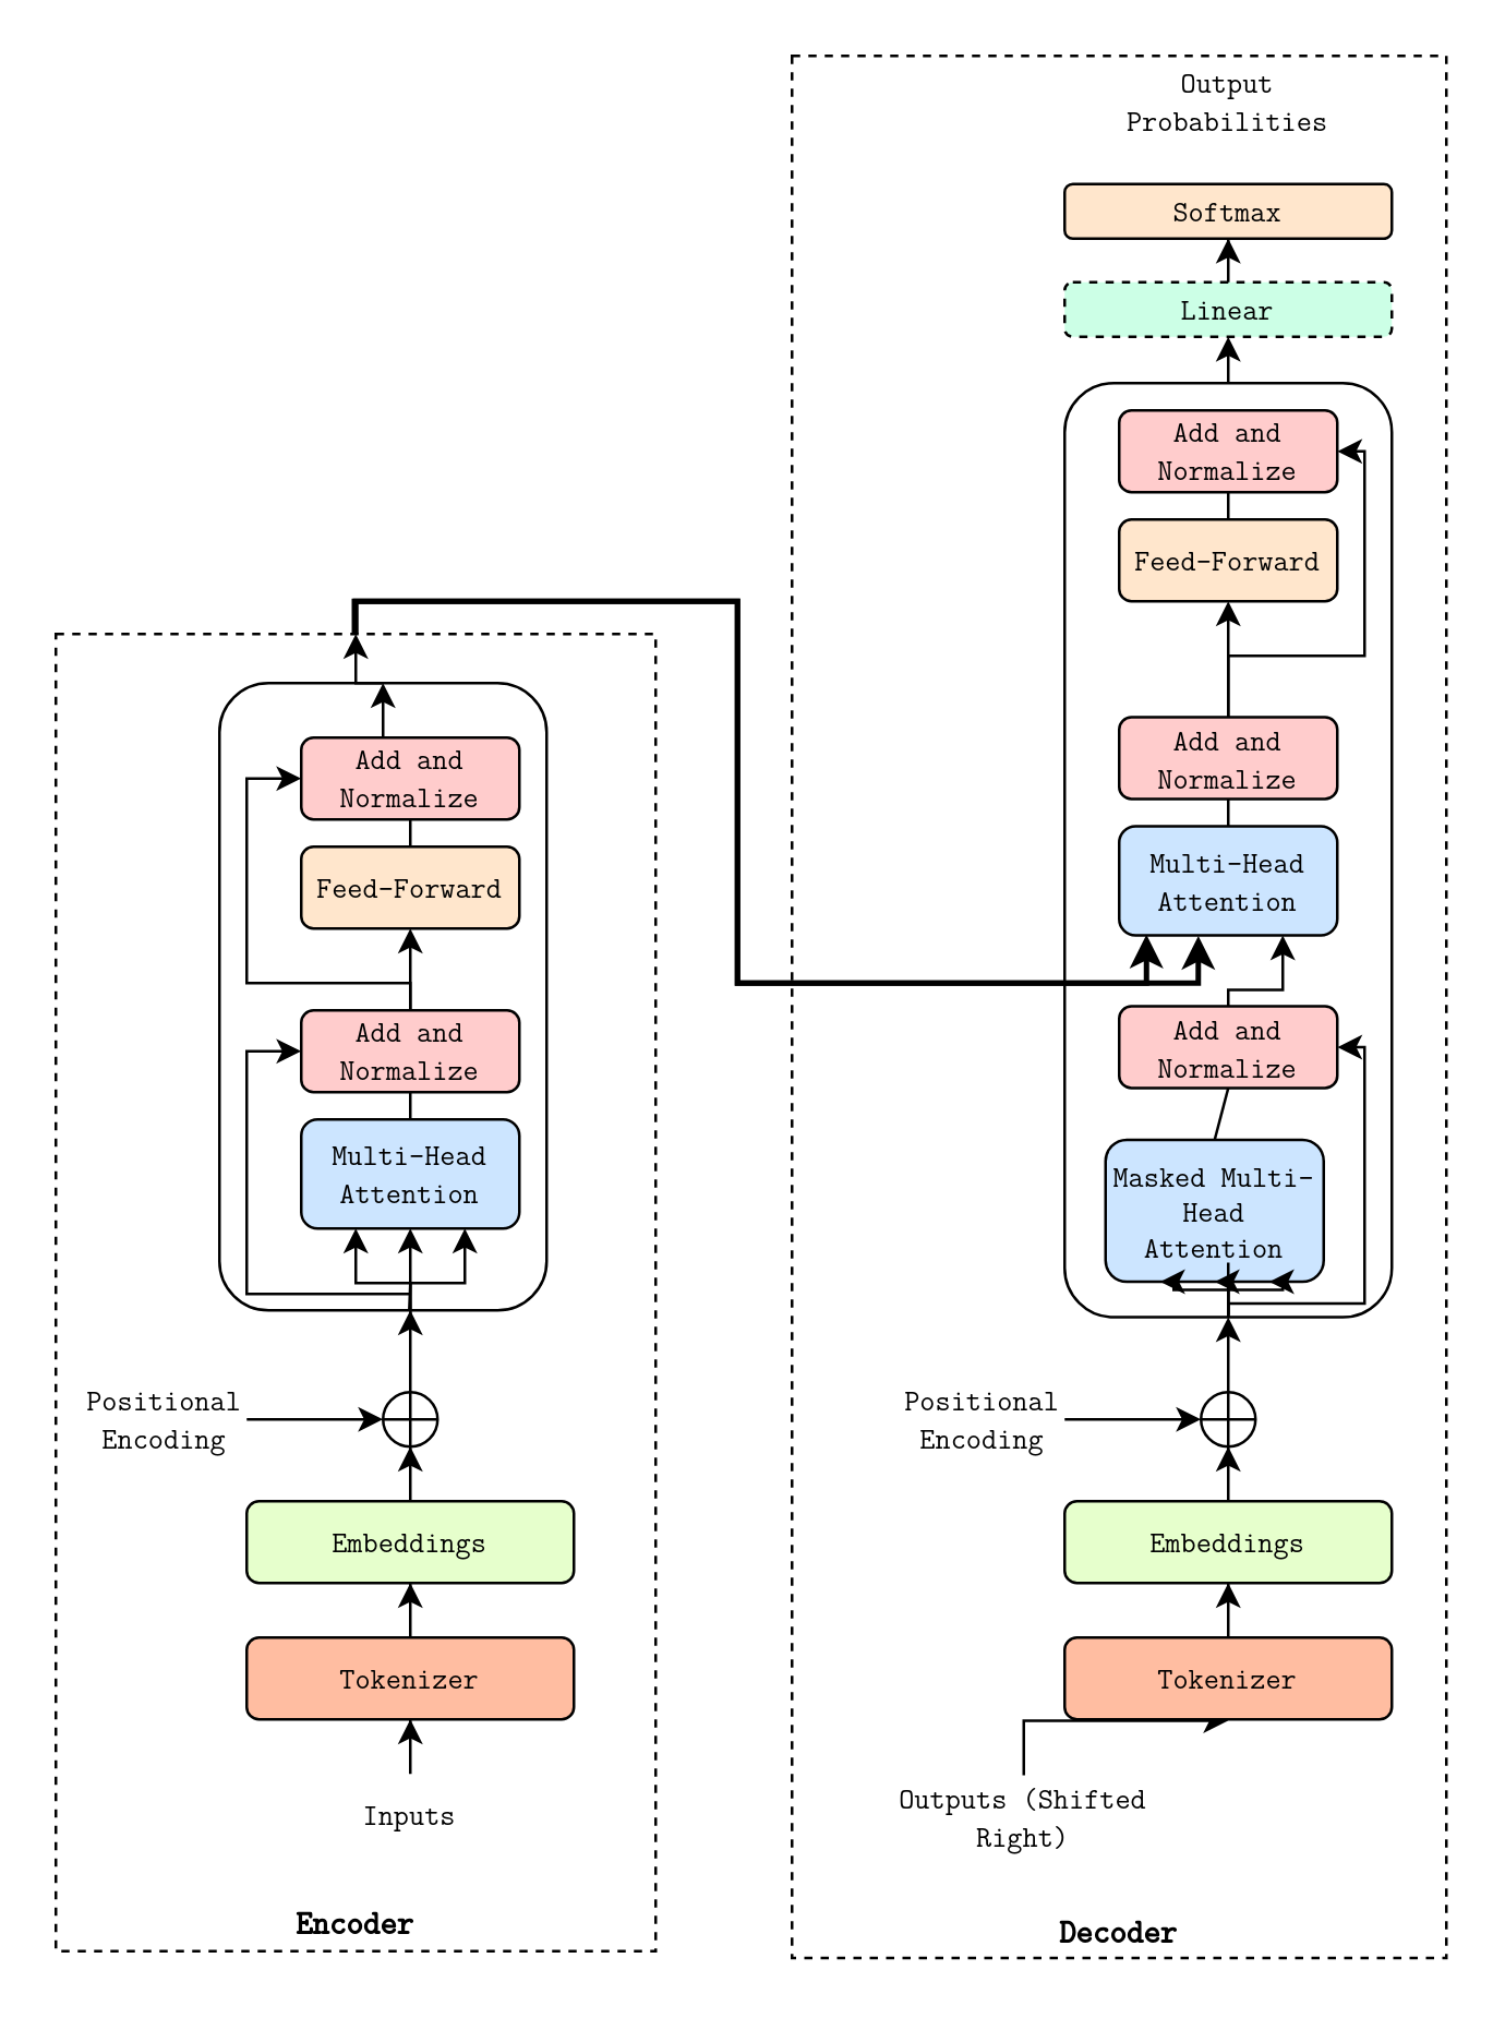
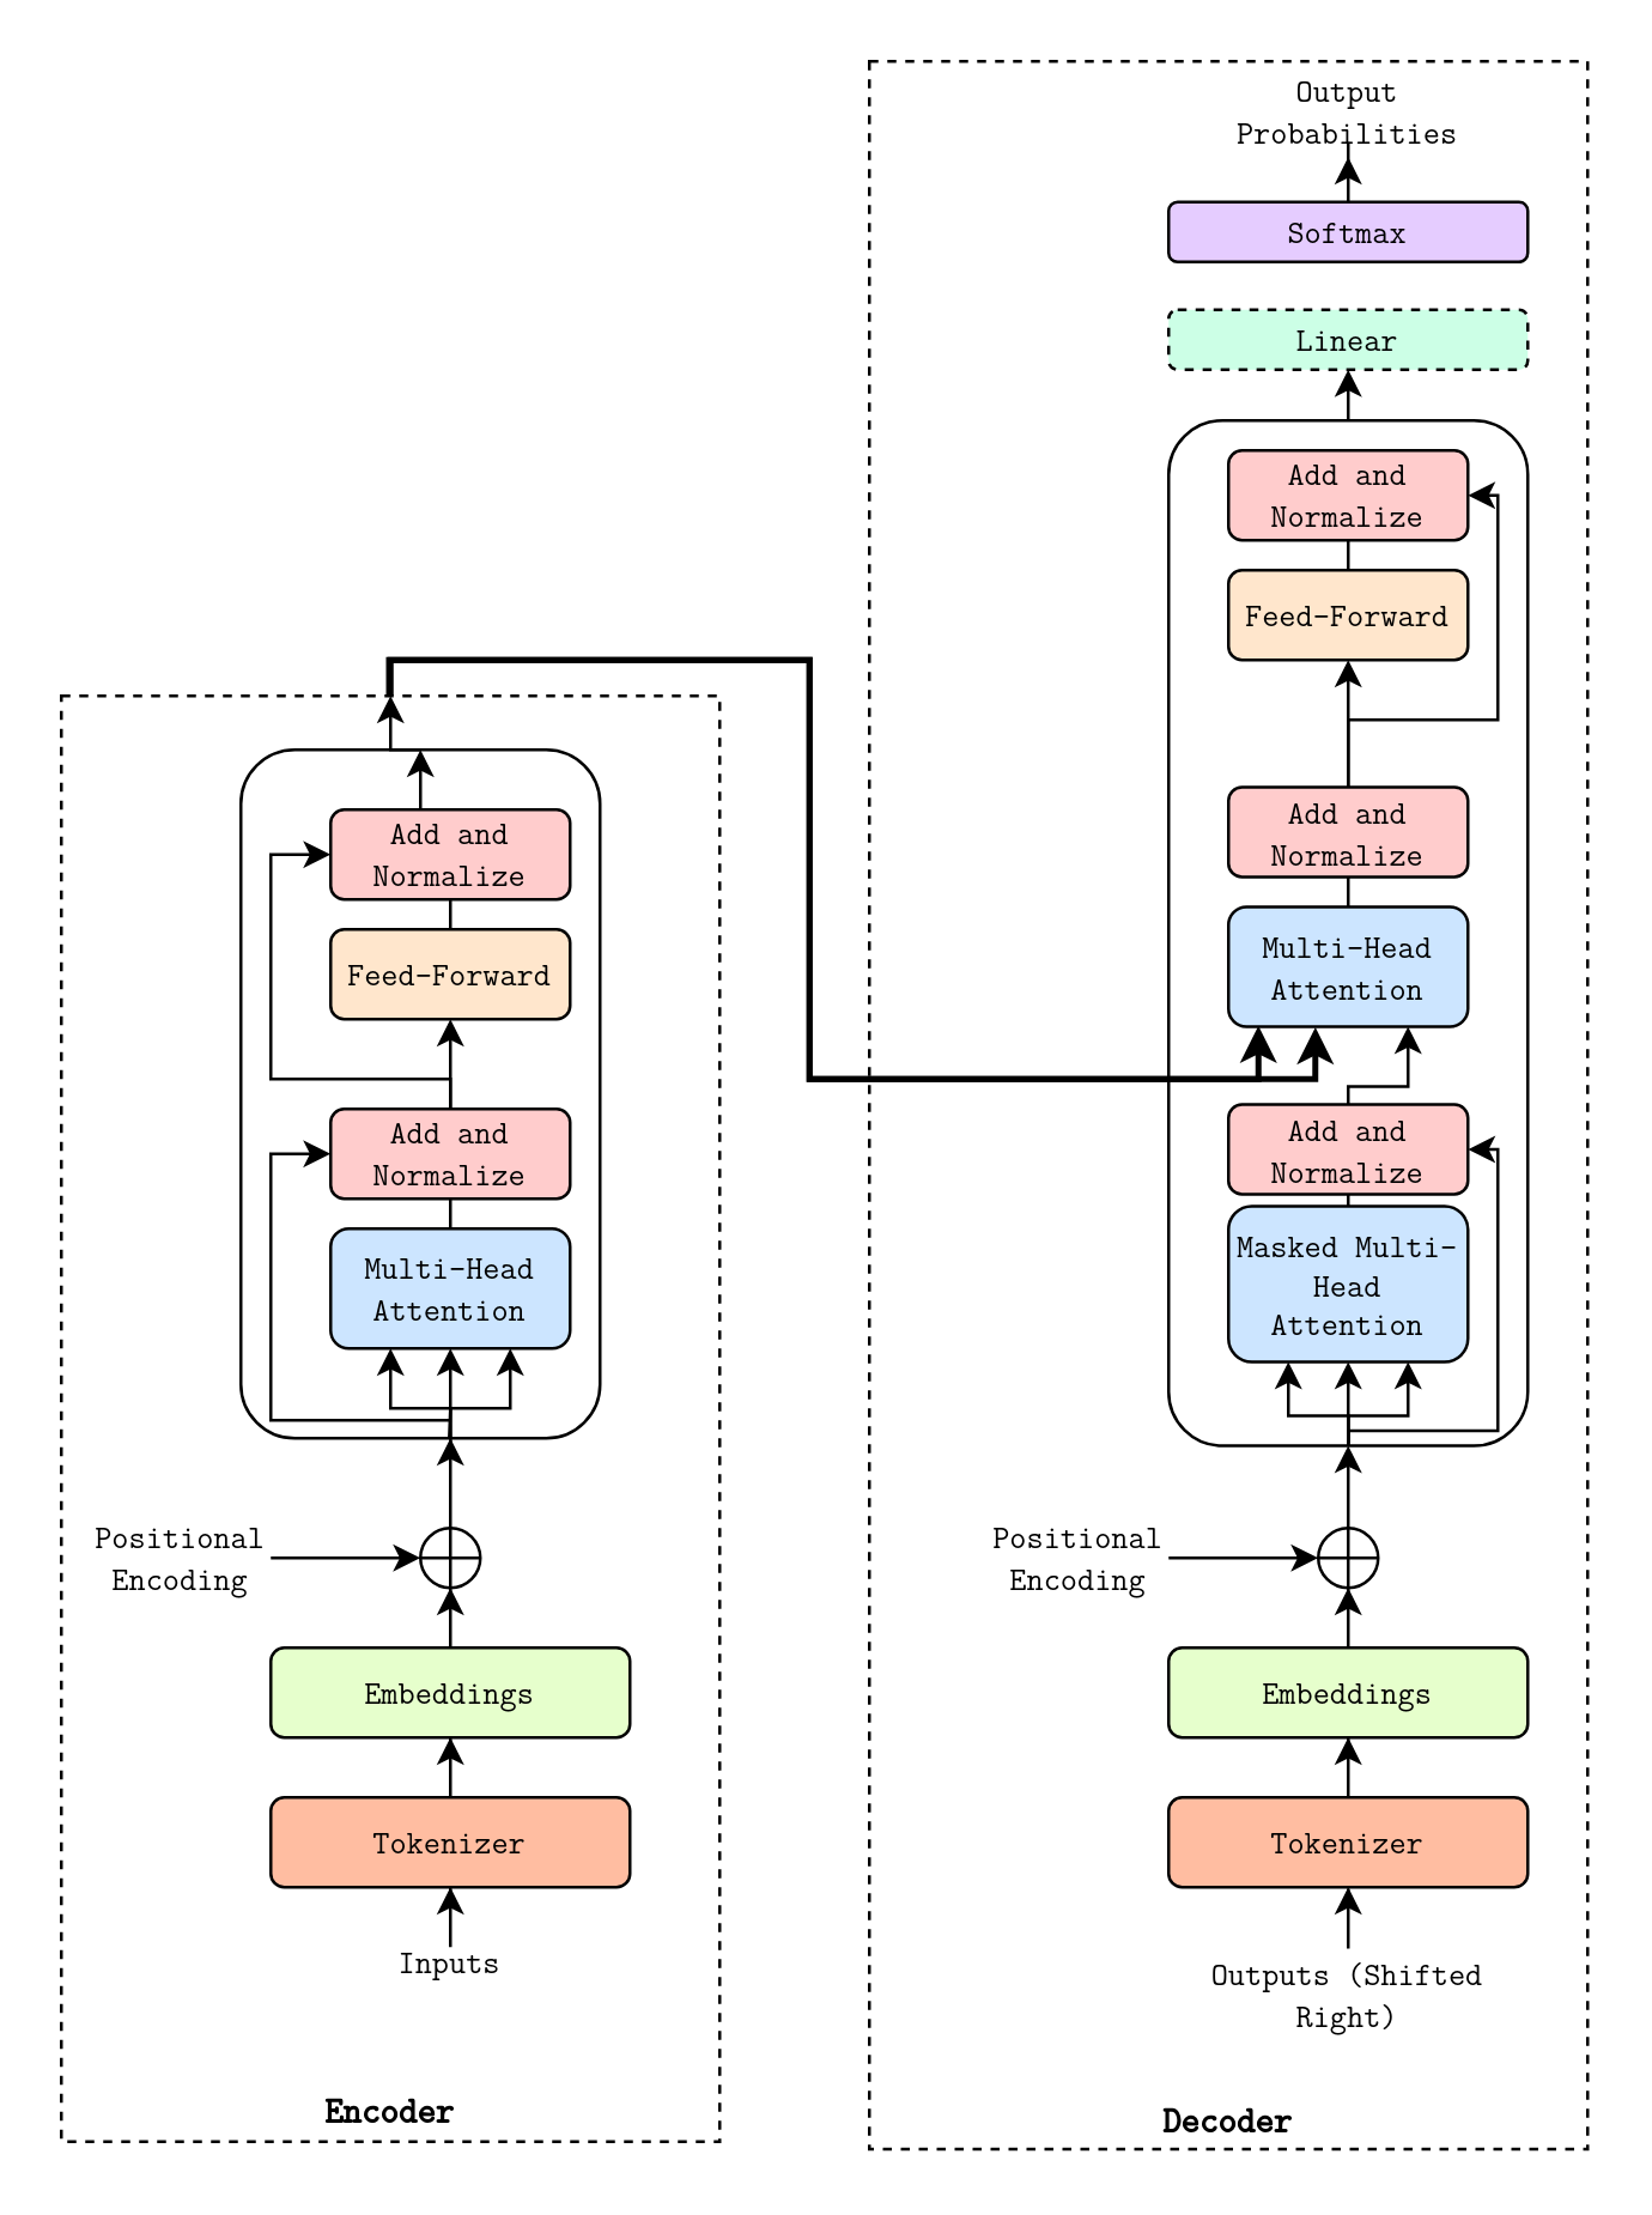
+ <mxCell id="61" value="" style="edgeStyle=orthogonalEdgeStyle;rounded=0;orthogonalLoop=1;jettySize=auto;html=1;strokeColor=#000000;fontColor=#000000;fontFamily=LM Mono 12;fontSize=11;" parent="1" source="62" target="63" edge="1"><mxGeometry relative="1" as="geometry" /></mxCell>
- <mxCell id="62" value="Softmax" style="rounded=1;whiteSpace=wrap;html=1;strokeColor=#000000;fillColor=#ffe6cc;fontColor=#000000;fontFamily=LM Mono 12;fontSize=11;" parent="1" vertex="1"><mxGeometry x="390" y="67" width="120" height="20" as="geometry" /></mxCell>
+ <mxCell id="62" value="Softmax" style="rounded=1;whiteSpace=wrap;html=1;strokeColor=#000000;fillColor=#E5CCFF;fontColor=#000000;fontFamily=LM Mono 12;fontSize=11;" parent="1" vertex="1"><mxGeometry x="390" y="67" width="120" height="20" as="geometry" /></mxCell>
- <mxCell id="59" style="edgeStyle=orthogonalEdgeStyle;rounded=0;orthogonalLoop=1;jettySize=auto;html=1;entryX=0.5;entryY=1;entryDx=0;entryDy=0;strokeColor=#000000;fontColor=#000000;fontFamily=LM Mono 12;fontSize=11;" parent="1" source="60" target="62" edge="1"><mxGeometry relative="1" as="geometry" /></mxCell>
- <mxCell id="41" value="Masked Multi-Head Attention" style="rounded=1;whiteSpace=wrap;html=1;fillColor=#CCE5FF;strokeColor=#000000;fontColor=#000000;fontFamily=LM Mono 12;fontSize=11;" parent="1" vertex="1"><mxGeometry x="405" y="417.5" width="80" height="52" as="geometry" /></mxCell>
+ <mxCell id="41" value="Masked Multi-Head Attention" style="rounded=1;whiteSpace=wrap;html=1;fillColor=#CCE5FF;strokeColor=#000000;fontColor=#000000;fontFamily=LM Mono 12;fontSize=11;" parent="1" vertex="1"><mxGeometry x="410" y="402.5" width="80" height="52" as="geometry" /></mxCell>
- <mxCell id="6" value="Inputs" style="text;html=1;strokeColor=none;fillColor=none;align=center;verticalAlign=middle;whiteSpace=wrap;rounded=0;fontColor=#000000;fontFamily=LM Mono 12;fontSize=11;" parent="1" vertex="1"><mxGeometry x="120" y="650" width="60" height="30" as="geometry" /></mxCell>
+ <mxCell id="6" value="Inputs" style="text;html=1;strokeColor=none;fillColor=none;align=center;verticalAlign=middle;whiteSpace=wrap;rounded=0;fontColor=#000000;fontFamily=LM Mono 12;fontSize=11;" parent="1" vertex="1"><mxGeometry x="120" y="640" width="60" height="30" as="geometry" /></mxCell>
- <mxCell id="31" value="Outputs (Shifted Right)" style="text;html=1;strokeColor=none;fillColor=none;align=center;verticalAlign=middle;whiteSpace=wrap;rounded=0;fontColor=#000000;fontFamily=LM Mono 12;fontSize=11;" parent="1" vertex="1"><mxGeometry x="315" y="650.5" width="120" height="30" as="geometry" /></mxCell>
+ <mxCell id="31" value="Outputs (Shifted Right)" style="text;html=1;strokeColor=none;fillColor=none;align=center;verticalAlign=middle;whiteSpace=wrap;rounded=0;fontColor=#000000;fontFamily=LM Mono 12;fontSize=11;" parent="1" vertex="1"><mxGeometry x="390" y="650.5" width="120" height="30" as="geometry" /></mxCell>
